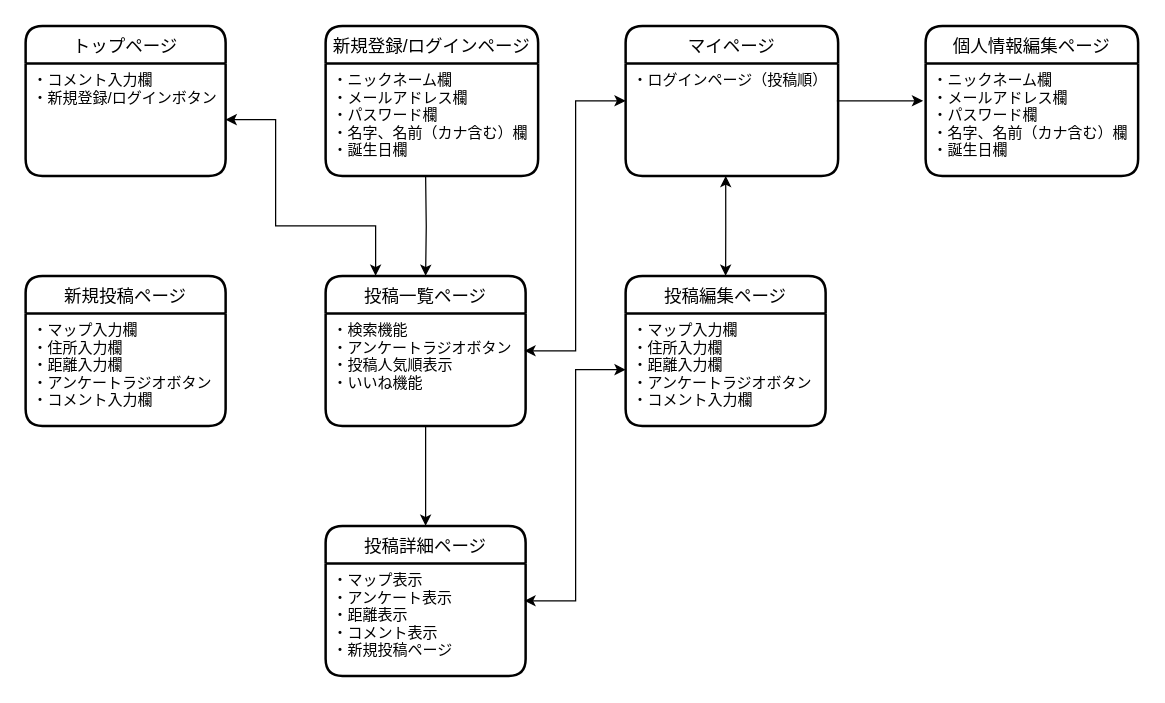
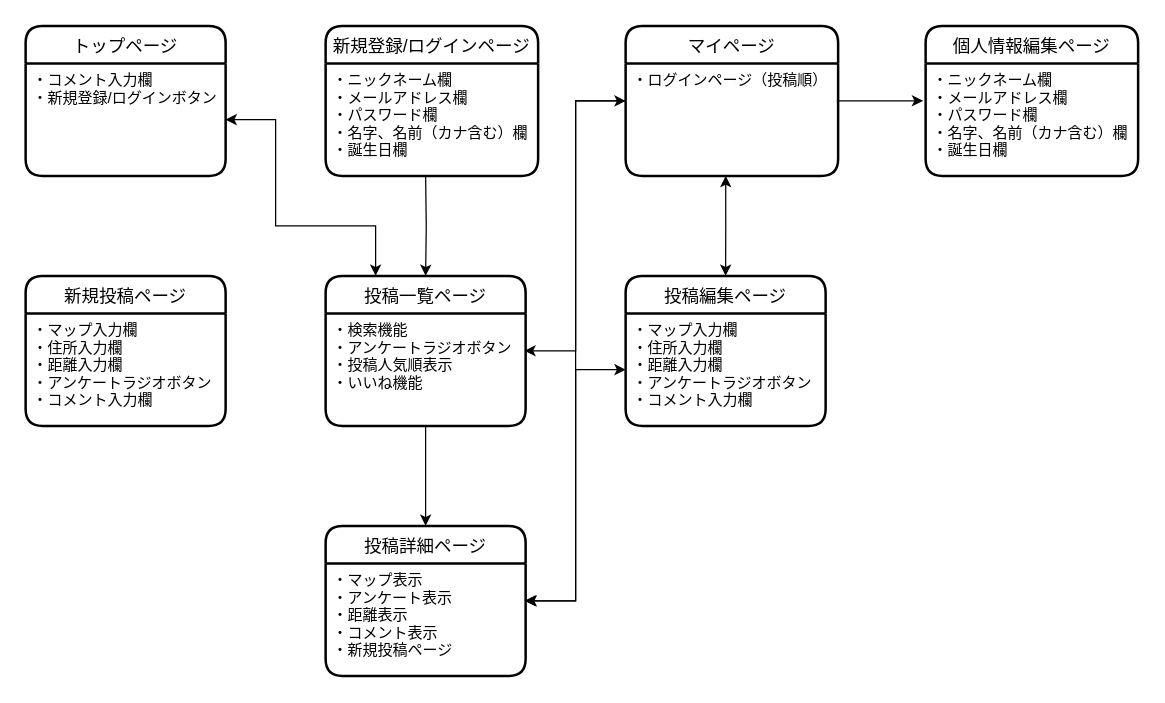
- <mxCell id="13" style="edgeStyle=orthogonalEdgeStyle;rounded=0;orthogonalLoop=1;jettySize=auto;html=1;entryX=0;entryY=0.333;entryDx=0;entryDy=0;entryPerimeter=0;exitX=0.994;exitY=0.333;exitDx=0;exitDy=0;exitPerimeter=0;startArrow=classic;startFill=1;" parent="1" source="3" target="7" edge="1"><mxGeometry relative="1" as="geometry" /></mxCell>
+ <mxCell id="13" style="edgeStyle=orthogonalEdgeStyle;rounded=0;orthogonalLoop=1;jettySize=auto;html=1;entryX=0;entryY=0.333;entryDx=0;entryDy=0;entryPerimeter=0;exitX=0.994;exitY=0.333;exitDx=0;exitDy=0;exitPerimeter=0;startArrow=classic;startFill=1;endArrow=none;" parent="1" source="3" target="7" edge="1"><mxGeometry relative="1" as="geometry" /></mxCell>
+ <mxCell id="14" style="edgeStyle=orthogonalEdgeStyle;rounded=0;orthogonalLoop=1;jettySize=auto;html=1;entryX=0;entryY=0.5;entryDx=0;entryDy=0;startArrow=classic;startFill=1;" parent="1" source="15" target="6" edge="1"><mxGeometry relative="1" as="geometry" /></mxCell>
